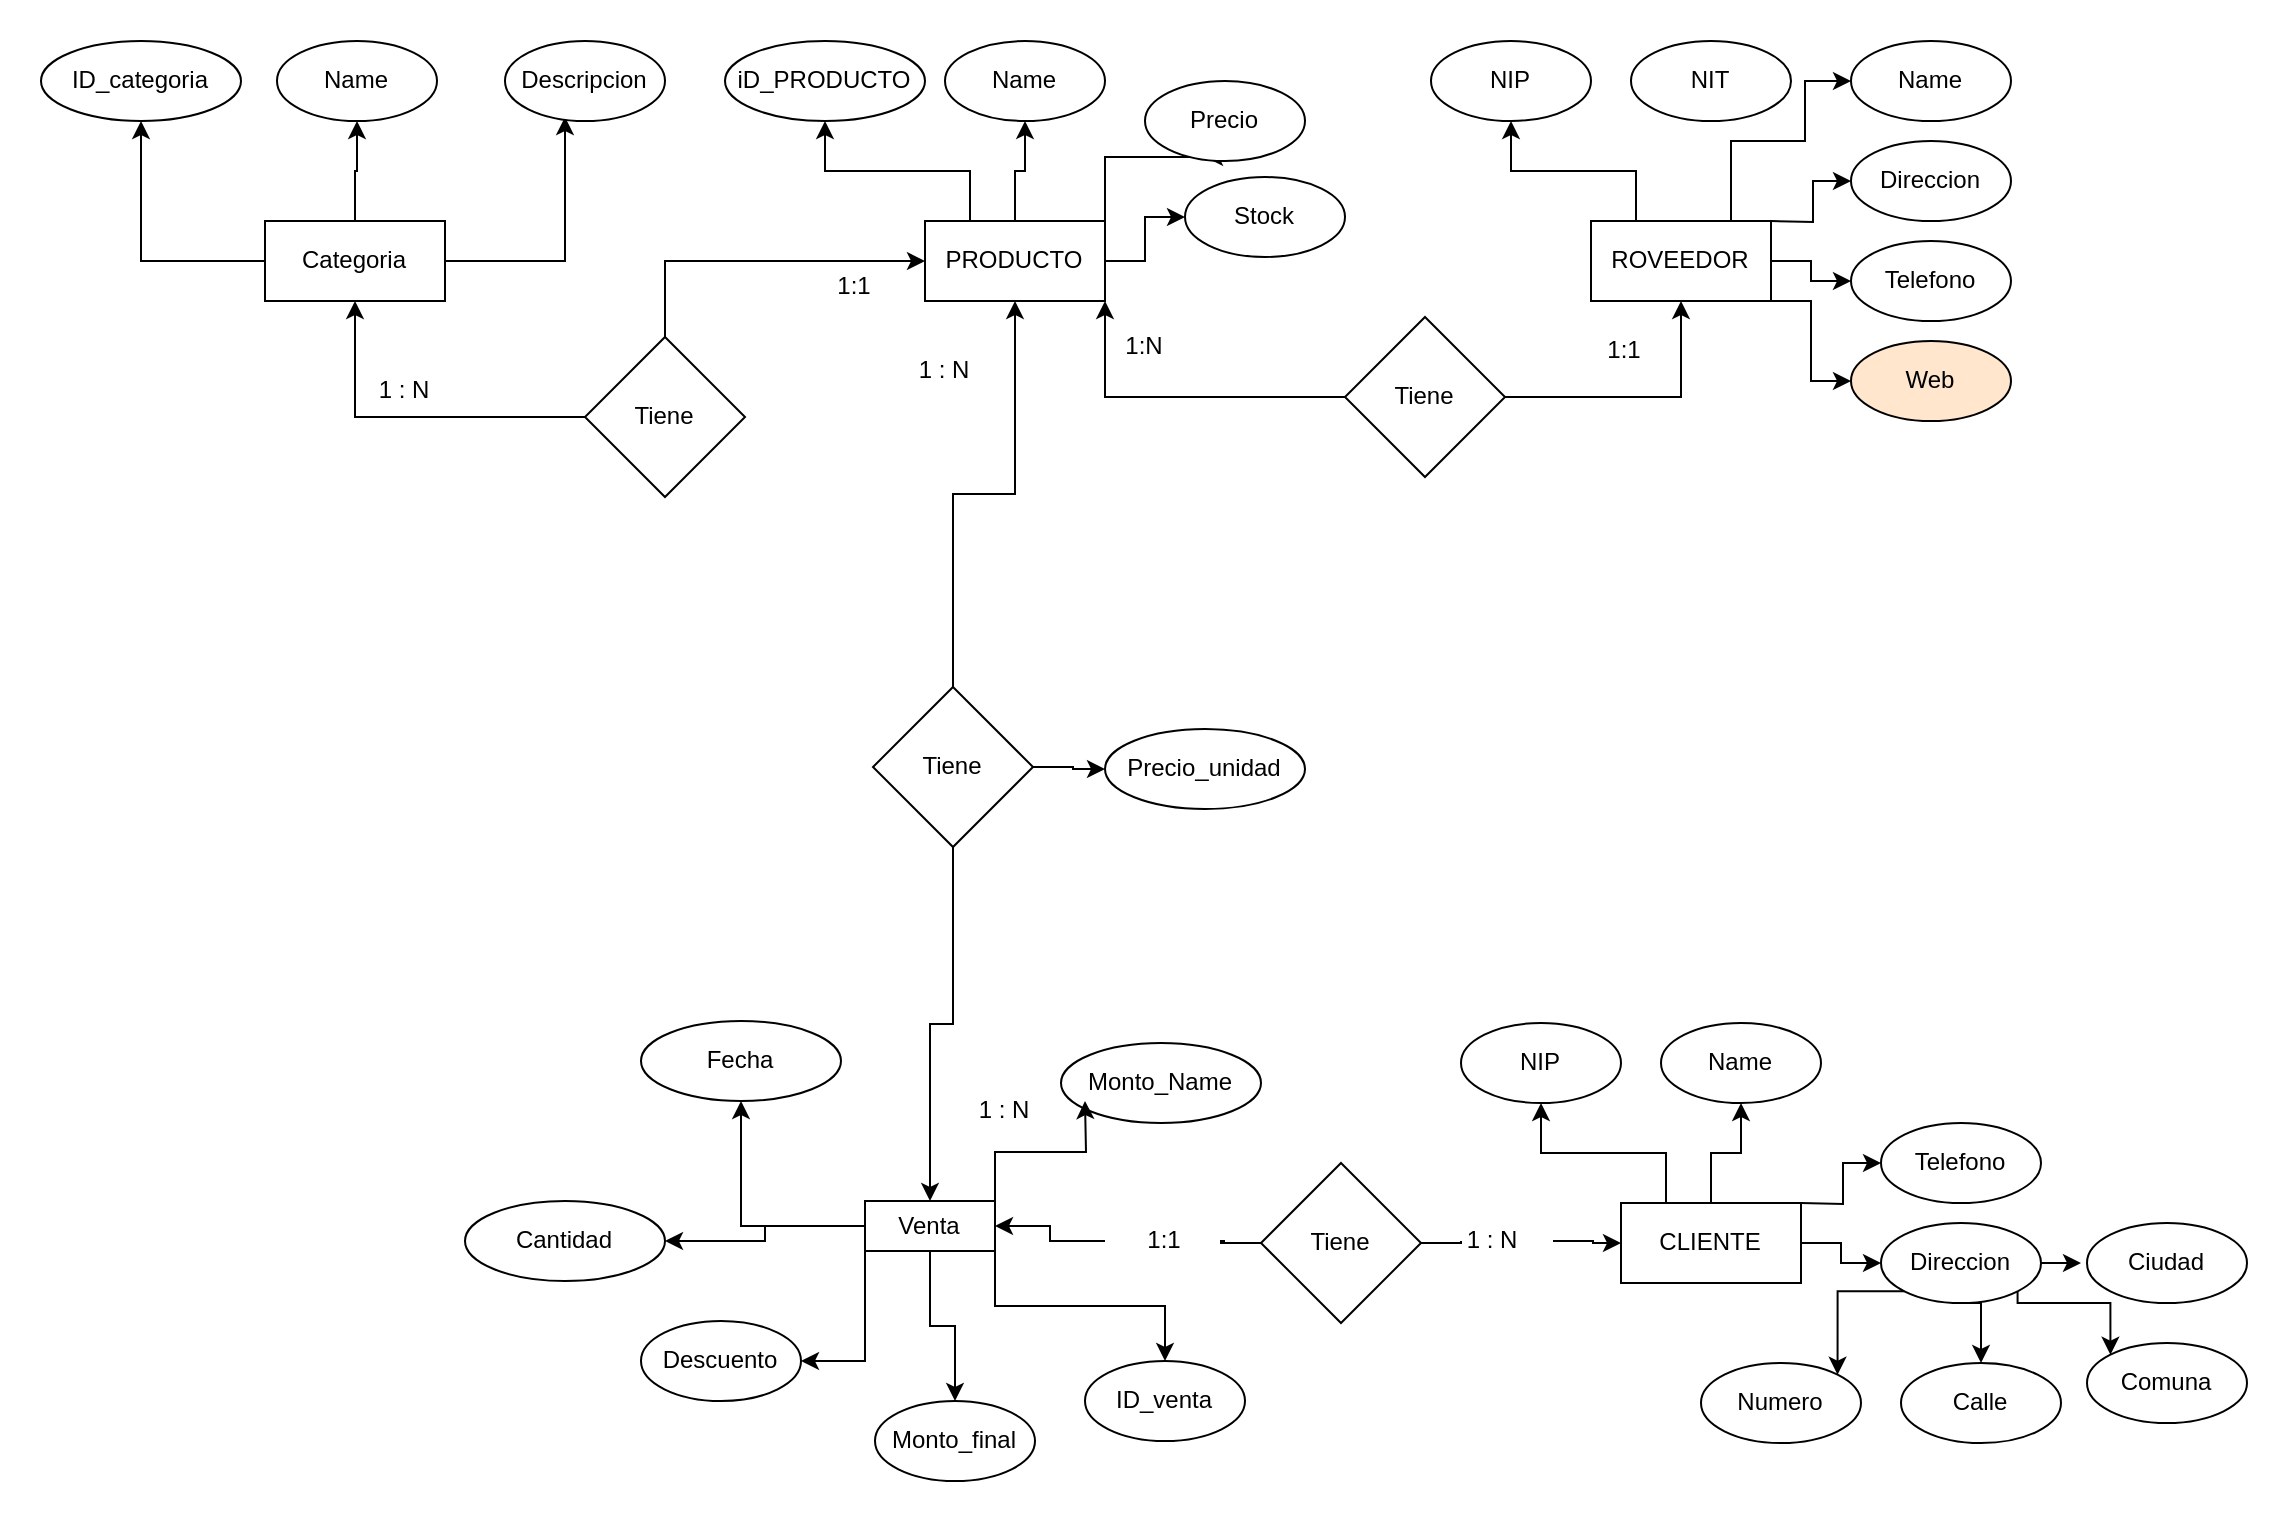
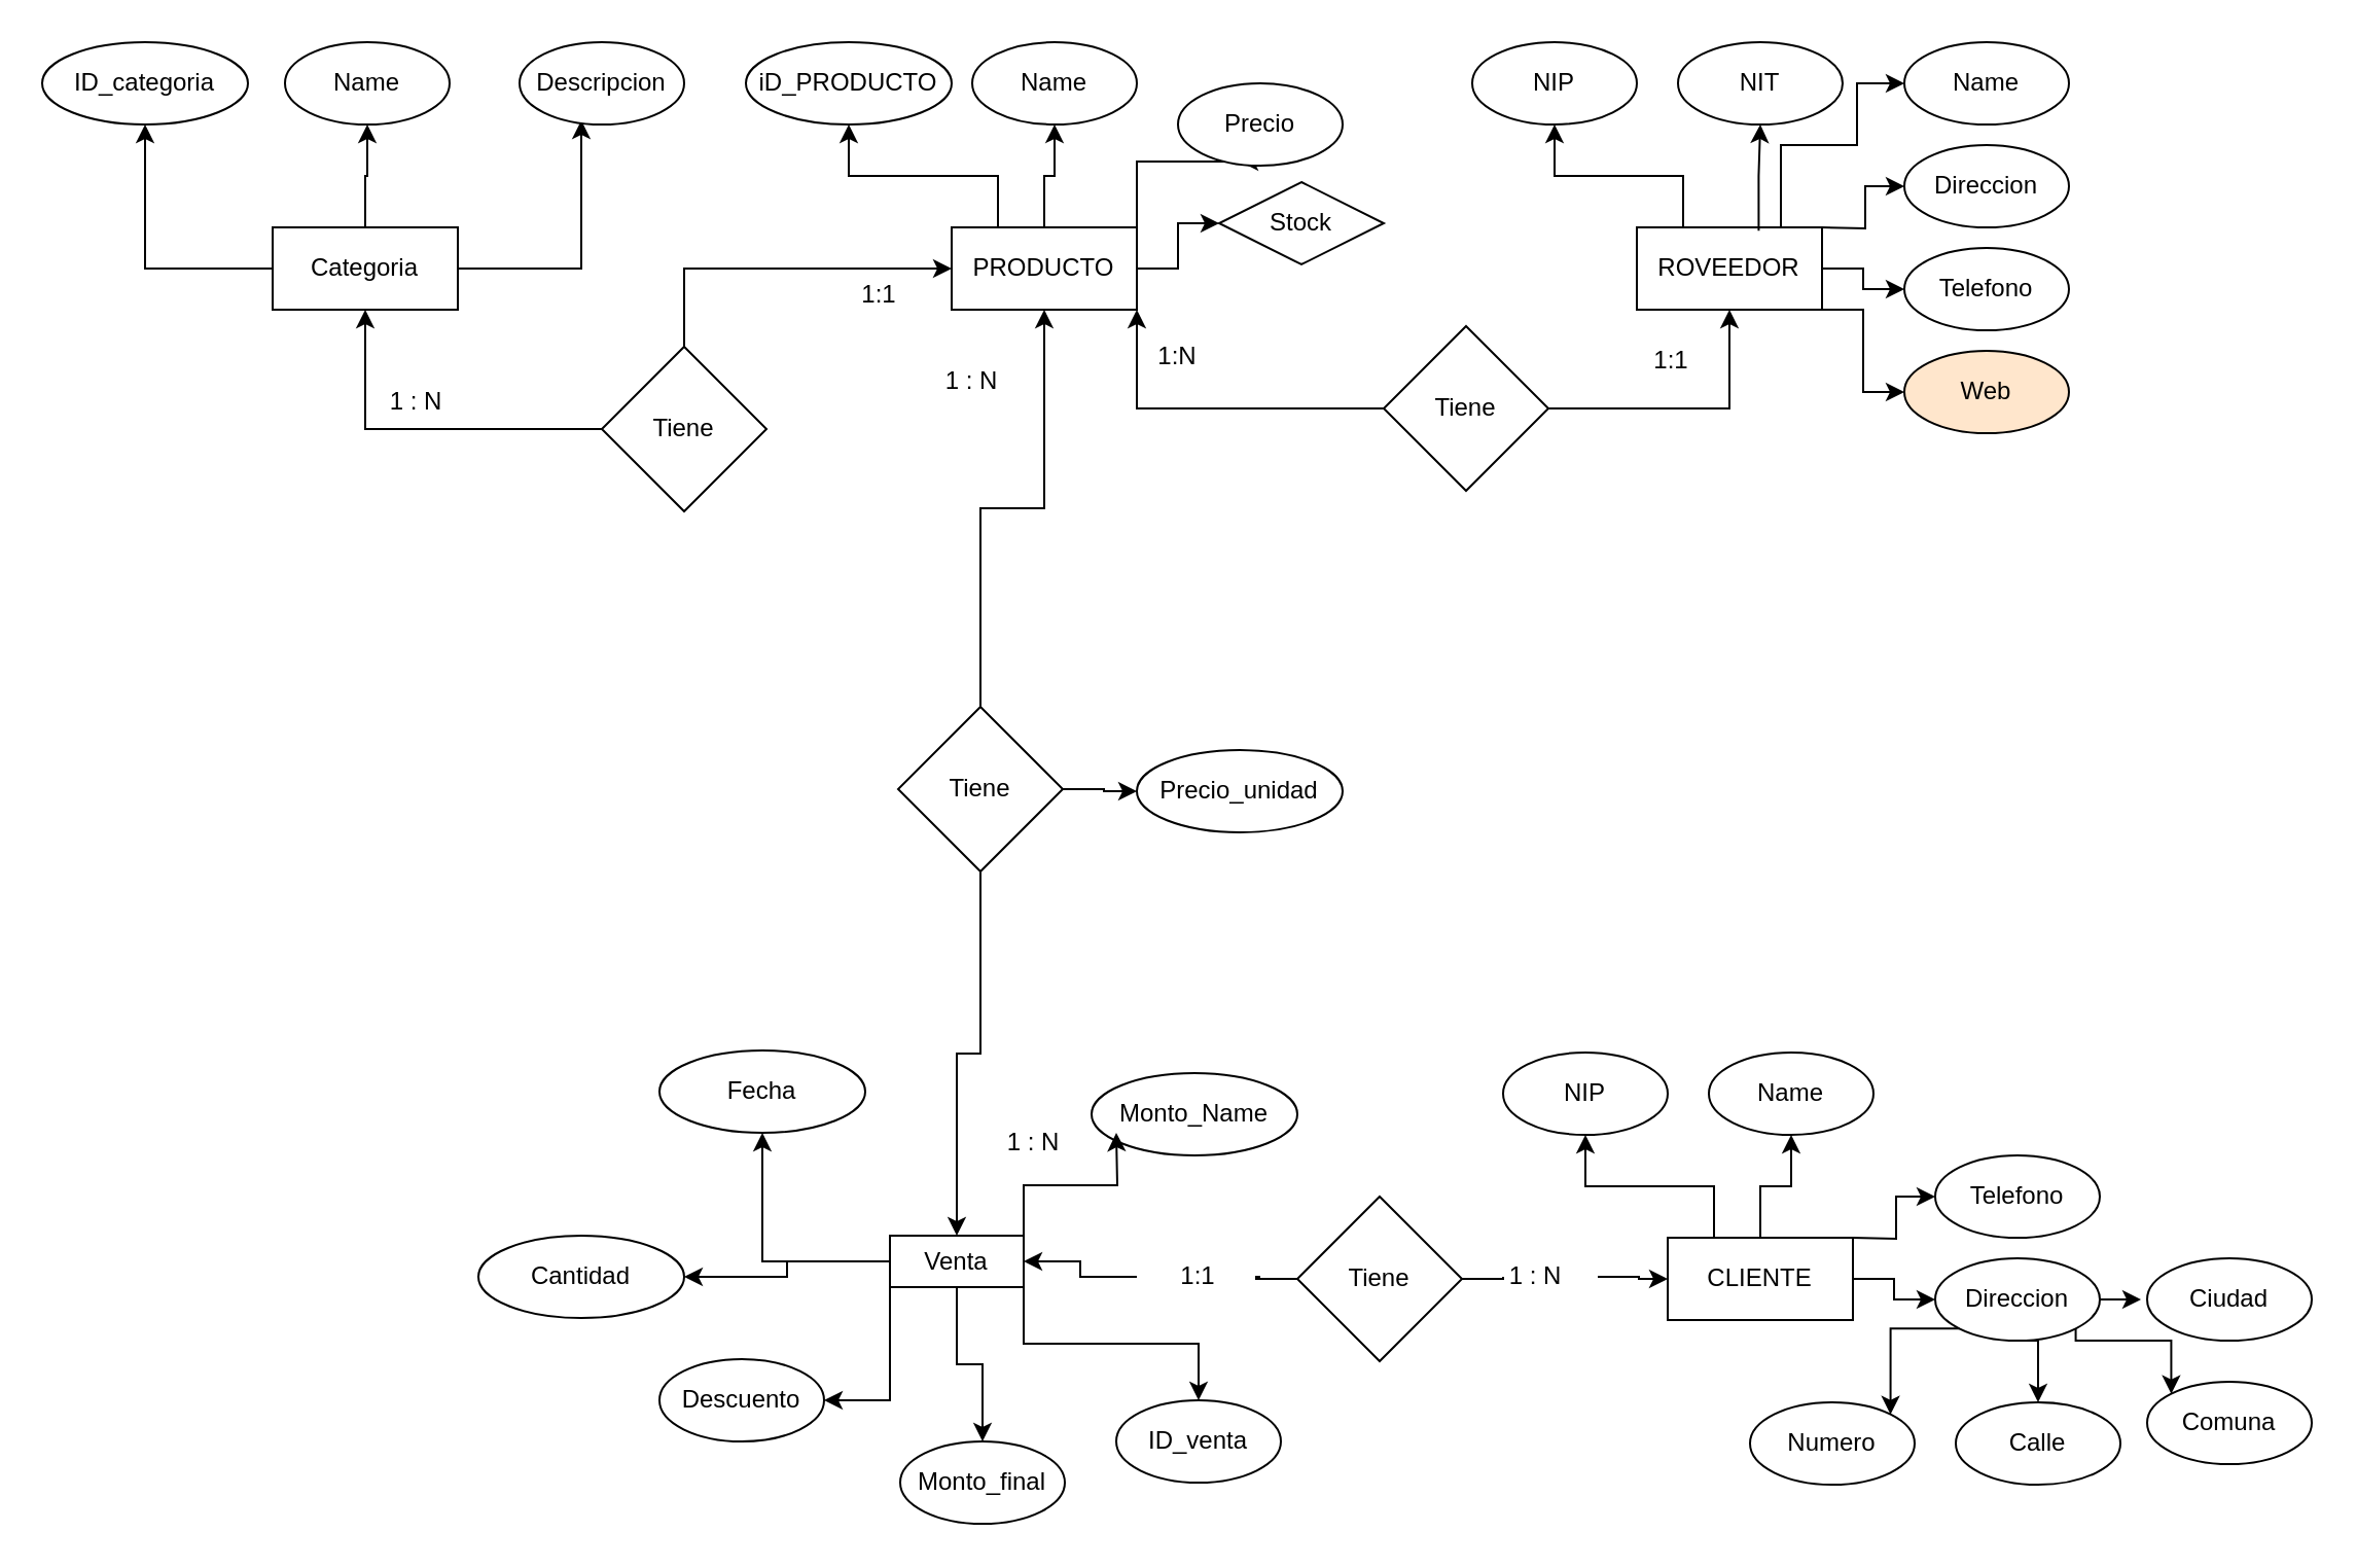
+ <mxCell id="55" style="edgeStyle=orthogonalEdgeStyle;rounded=0;orthogonalLoop=1;jettySize=auto;html=1;entryX=0.5;entryY=1;entryDx=0;entryDy=0;exitX=0.658;exitY=0.042;exitDx=0;exitDy=0;exitPerimeter=0;" edge="1" parent="44" source="46" target="54"><mxGeometry relative="1" as="geometry" /></mxCell>
- <mxCell id="65" value="Stock" style="ellipse;whiteSpace=wrap;html=1;" vertex="1" parent="59"><mxGeometry x="210" y="68" width="80" height="40" as="geometry" /></mxCell>
+ <mxCell id="65" value="Stock" style="rhombus;whiteSpace=wrap;html=1;" vertex="1" parent="59"><mxGeometry x="210" y="68" width="80" height="40" as="geometry" /></mxCell>
